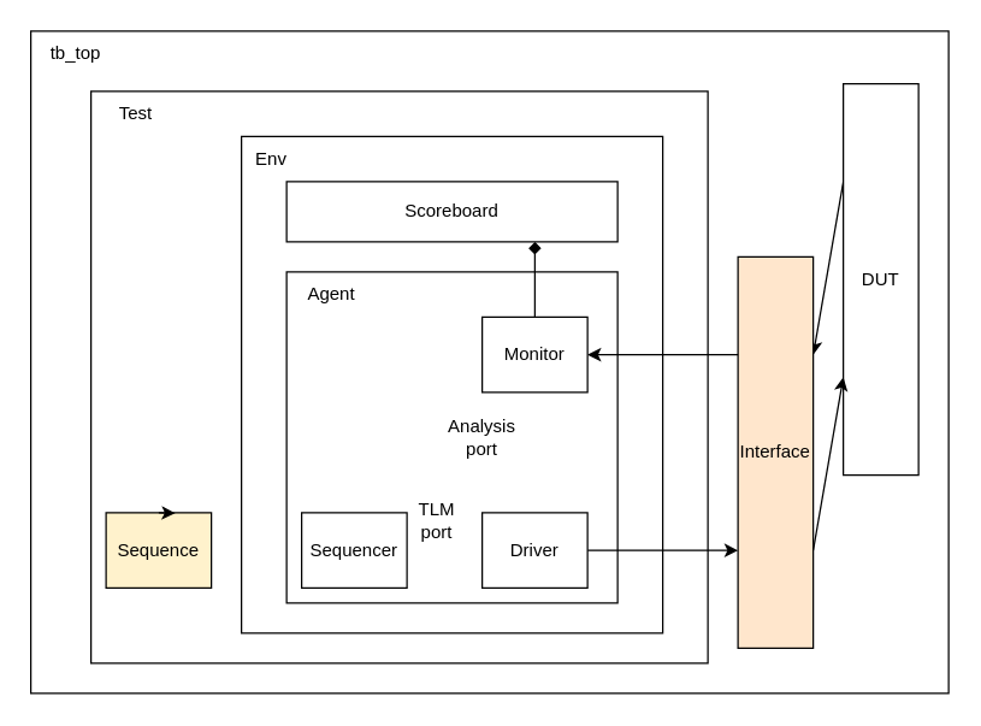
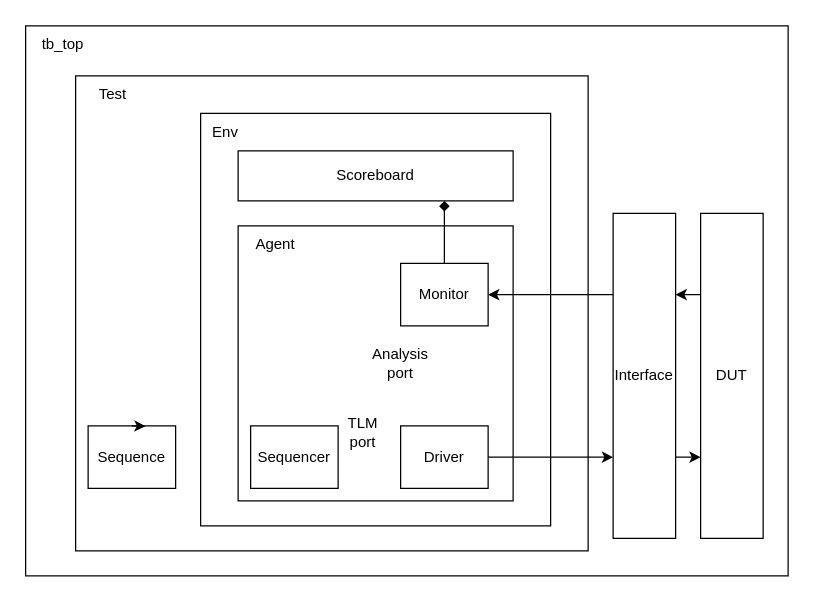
- <mxCell id="5" value="DUT" style="rounded=0;whiteSpace=wrap;html=1;" vertex="1" parent="1"><mxGeometry x="560" y="55" width="50" height="260" as="geometry" /></mxCell>
+ <mxCell id="5" value="DUT" style="rounded=0;whiteSpace=wrap;html=1;" vertex="1" parent="1"><mxGeometry x="560" y="170" width="50" height="260" as="geometry" /></mxCell>
- <mxCell id="7" value="Interface" style="rounded=0;whiteSpace=wrap;html=1;fillColor=#ffe6cc;" vertex="1" parent="1"><mxGeometry x="490" y="170" width="50" height="260" as="geometry" /></mxCell>
+ <mxCell id="7" value="Interface" style="rounded=0;whiteSpace=wrap;html=1;" vertex="1" parent="1"><mxGeometry x="490" y="170" width="50" height="260" as="geometry" /></mxCell>
- <mxCell id="20" value="Sequence" style="rounded=0;whiteSpace=wrap;html=1;fillColor=#fff2cc;" vertex="1" parent="1"><mxGeometry x="70" y="340" width="70" height="50" as="geometry" /></mxCell>
+ <mxCell id="20" value="Sequence" style="rounded=0;whiteSpace=wrap;html=1;" vertex="1" parent="1"><mxGeometry x="70" y="340" width="70" height="50" as="geometry" /></mxCell>
